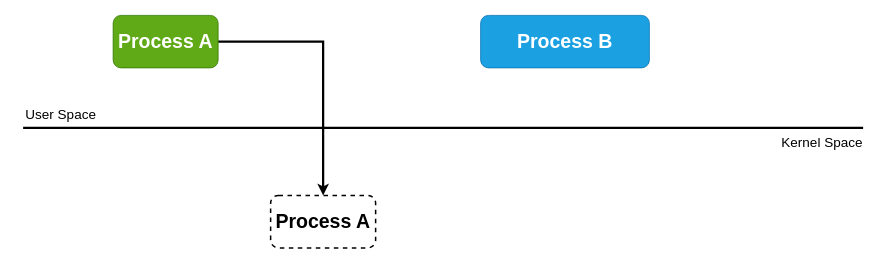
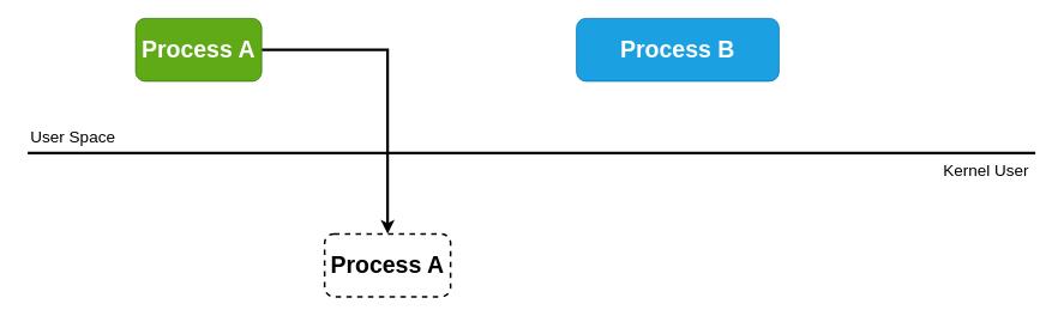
- <mxCell id="7" value="Kernel Space" style="text;html=1;align=center;verticalAlign=middle;resizable=0;points=[];autosize=1;strokeColor=none;fillColor=none;fontSize=18;" vertex="1" parent="1"><mxGeometry x="1030" y="170" width="130" height="40" as="geometry" /></mxCell>
+ <mxCell id="7" value="Kernel User" style="text;html=1;align=center;verticalAlign=middle;resizable=0;points=[];autosize=1;strokeColor=none;fillColor=none;fontSize=18;" vertex="1" parent="1"><mxGeometry x="1030" y="170" width="130" height="40" as="geometry" /></mxCell>
